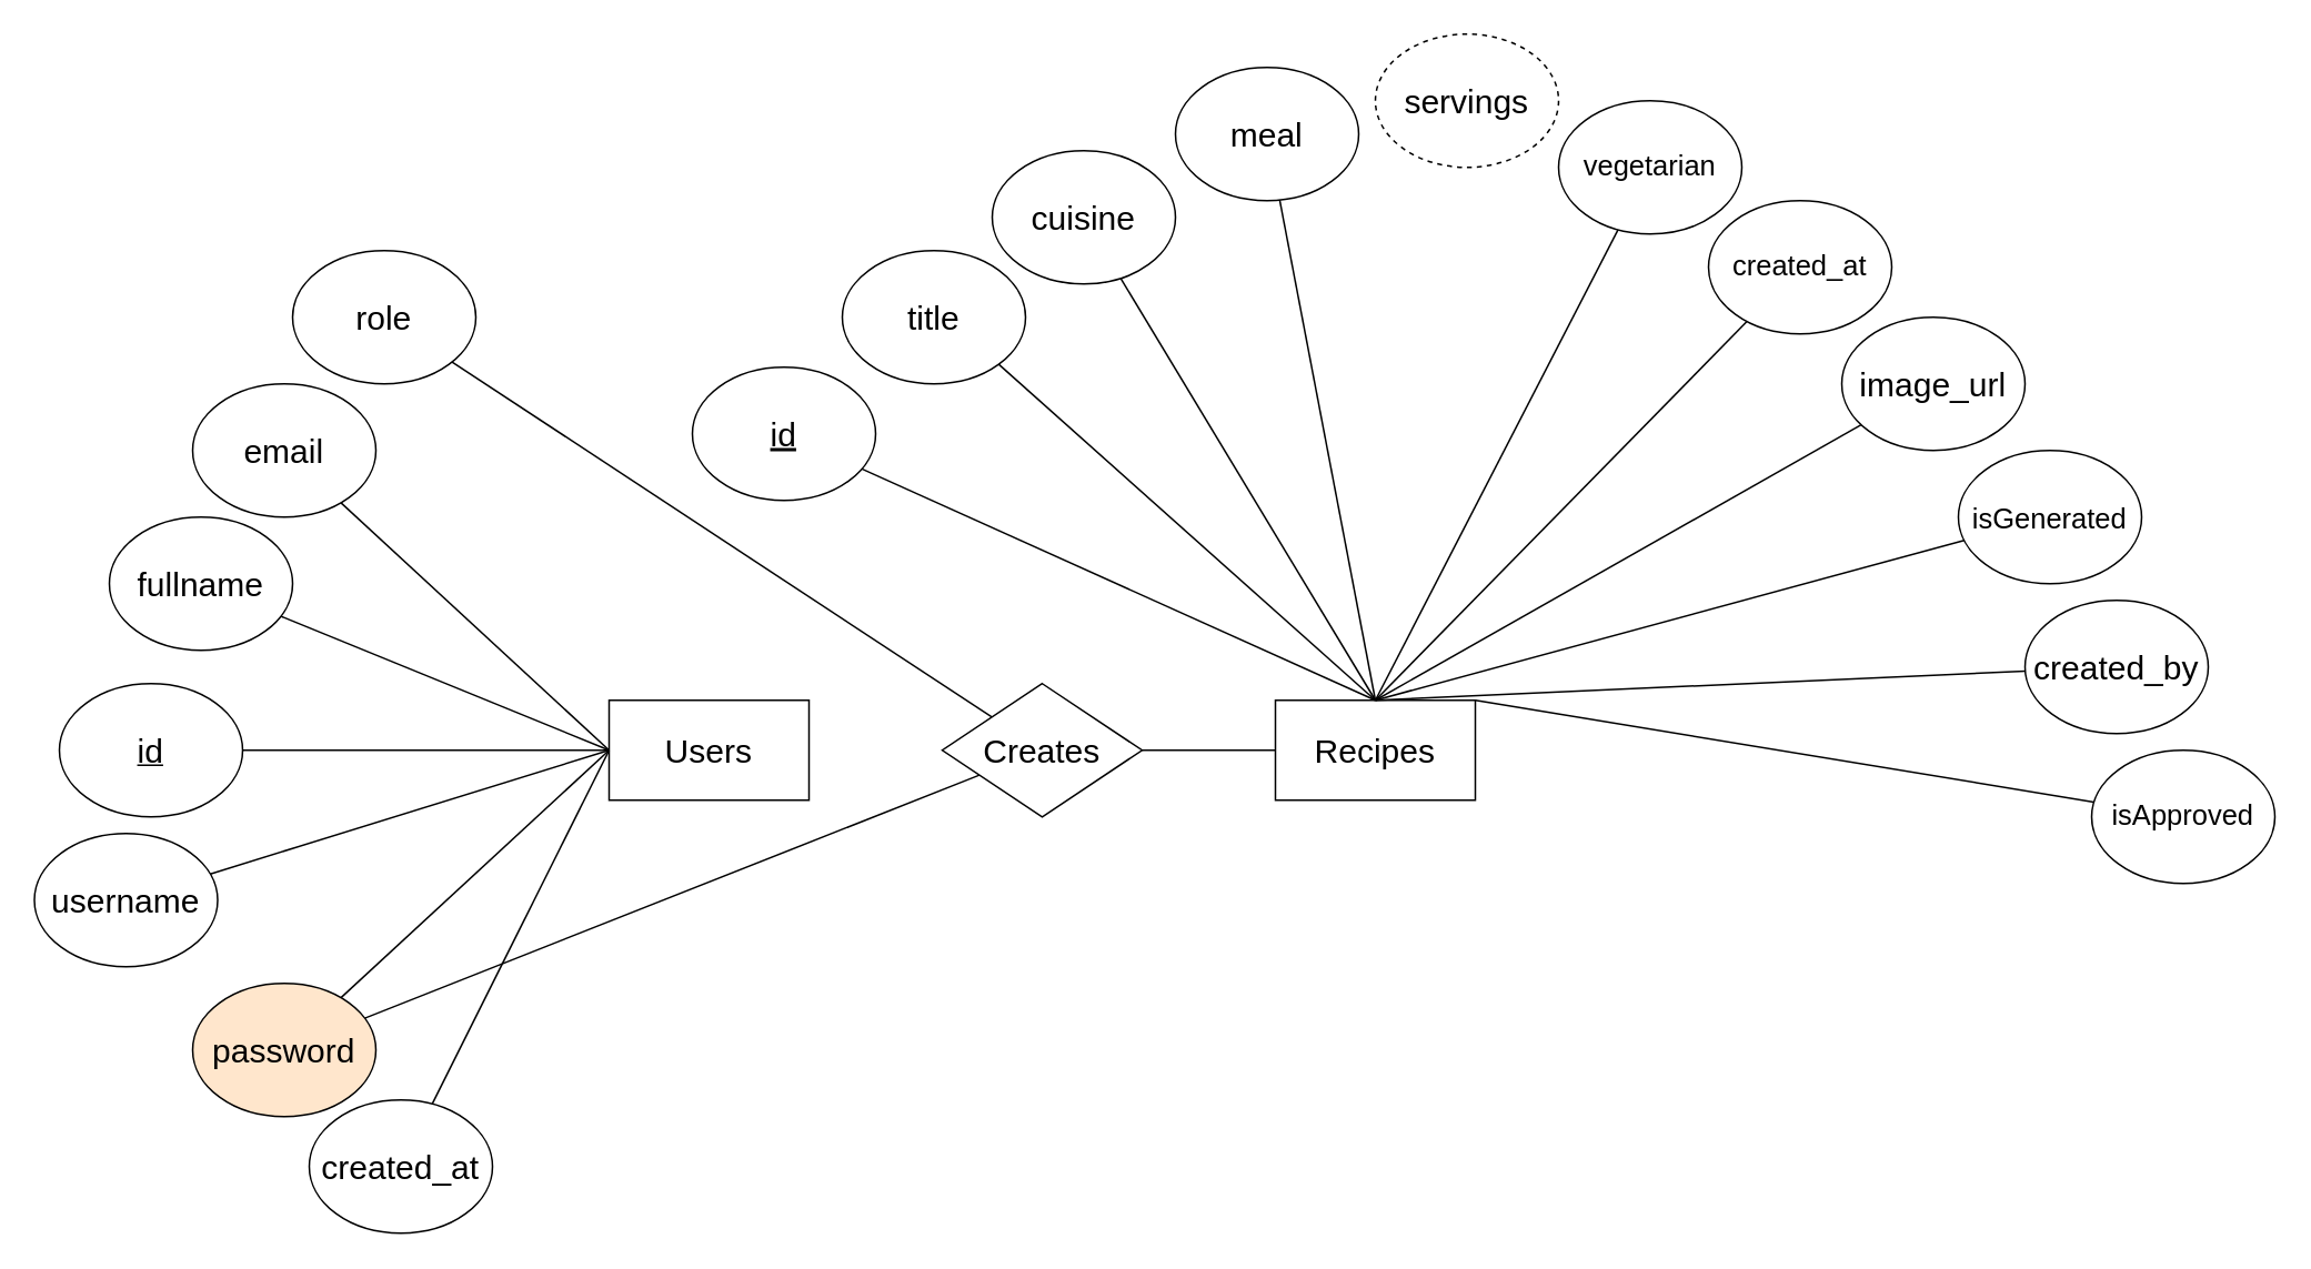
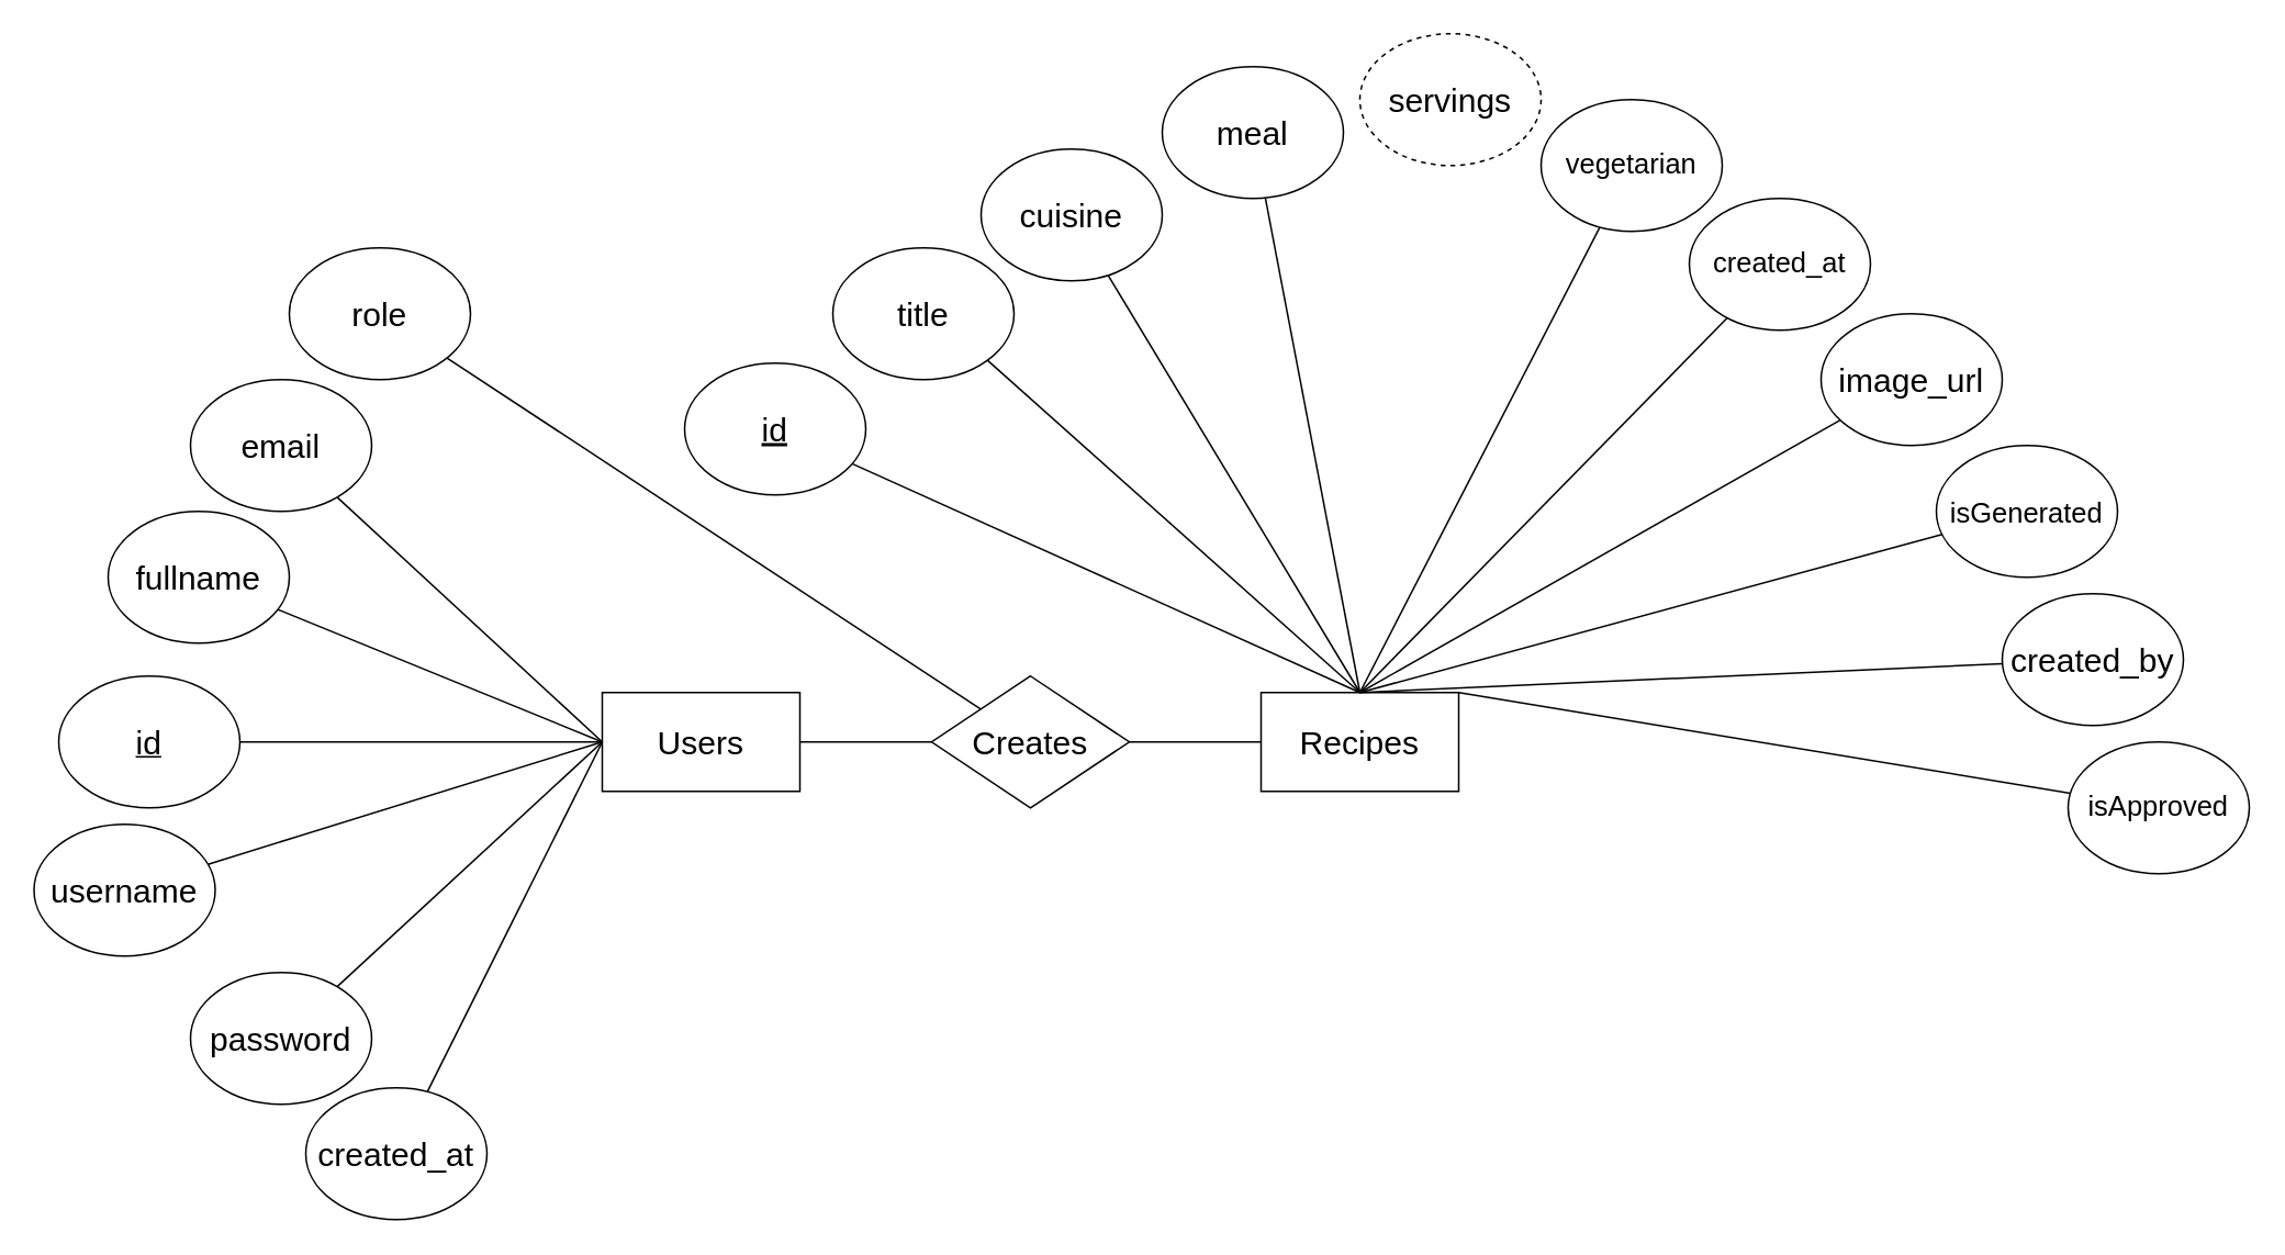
- <mxCell id="17" style="edgeStyle=none;html=1;fontSize=20;endArrow=none;endFill=0;" edge="1" parent="1" source="19" target="12"><mxGeometry relative="1" as="geometry" /></mxCell>
+ <mxCell id="17" style="edgeStyle=none;html=1;entryX=1;entryY=0.5;entryDx=0;entryDy=0;fontSize=20;endArrow=none;endFill=0;" edge="1" parent="1" source="19" target="2"><mxGeometry relative="1" as="geometry" /></mxCell>
- <mxCell id="12" value="&lt;font style=&quot;font-size: 20px;&quot;&gt;password&lt;/font&gt;" style="ellipse;whiteSpace=wrap;html=1;fillColor=#ffe6cc;" vertex="1" parent="1"><mxGeometry x="115" y="590" width="110" height="80" as="geometry" /></mxCell>
+ <mxCell id="12" value="&lt;font style=&quot;font-size: 20px;&quot;&gt;password&lt;/font&gt;" style="ellipse;whiteSpace=wrap;html=1;" vertex="1" parent="1"><mxGeometry x="115" y="590" width="110" height="80" as="geometry" /></mxCell>
